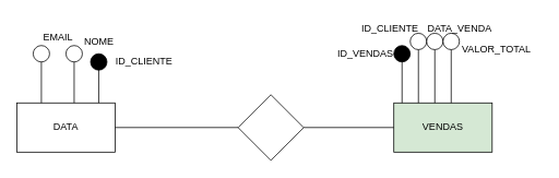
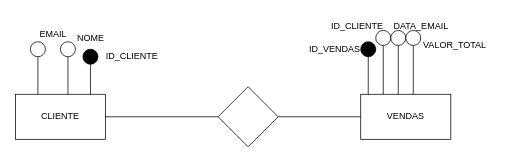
- <mxCell id="27" value="DATA_VENDA" style="text;html=1;align=center;verticalAlign=middle;resizable=0;points=[];autosize=1;strokeColor=none;fillColor=none;" vertex="1" parent="1"><mxGeometry x="510" y="20" width="100" height="30" as="geometry" /></mxCell>
+ <mxCell id="27" value="DATA_EMAIL" style="text;html=1;align=center;verticalAlign=middle;resizable=0;points=[];autosize=1;strokeColor=none;fillColor=none;" vertex="1" parent="1"><mxGeometry x="510" y="20" width="100" height="30" as="geometry" /></mxCell>
- <mxCell id="2" value="DATA" style="rounded=0;whiteSpace=wrap;html=1;" vertex="1" parent="1"><mxGeometry x="20" y="125" width="120" height="60" as="geometry" /></mxCell>
+ <mxCell id="2" value="CLIENTE" style="rounded=0;whiteSpace=wrap;html=1;" vertex="1" parent="1"><mxGeometry x="20" y="125" width="120" height="60" as="geometry" /></mxCell>
- <mxCell id="3" value="VENDAS" style="rounded=0;whiteSpace=wrap;html=1;fillColor=#d5e8d4;" vertex="1" parent="1"><mxGeometry x="480" y="125" width="120" height="60" as="geometry" /></mxCell>
+ <mxCell id="3" value="VENDAS" style="rounded=0;whiteSpace=wrap;html=1;" vertex="1" parent="1"><mxGeometry x="480" y="125" width="120" height="60" as="geometry" /></mxCell>
